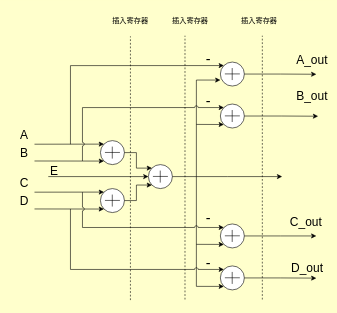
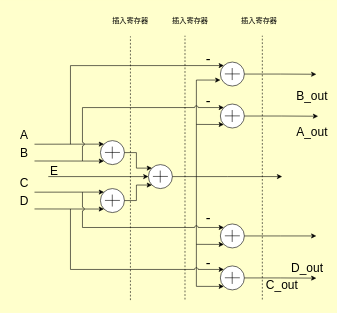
- <mxCell id="63" value="&lt;font style=&quot;font-size: 20px&quot;&gt;A_out&lt;/font&gt;" style="text;html=1;strokeColor=none;fillColor=none;align=center;verticalAlign=middle;whiteSpace=wrap;rounded=0;" vertex="1" parent="1"><mxGeometry x="500" y="89" width="40" height="20" as="geometry" /></mxCell>
+ <mxCell id="63" value="&lt;font style=&quot;font-size: 20px&quot;&gt;A_out&lt;/font&gt;" style="text;html=1;strokeColor=none;fillColor=none;align=center;verticalAlign=middle;whiteSpace=wrap;rounded=0;" vertex="1" parent="1"><mxGeometry x="500" y="209" width="40" height="20" as="geometry" /></mxCell>
- <mxCell id="65" value="&lt;font style=&quot;font-size: 20px&quot;&gt;C_out&lt;/font&gt;" style="text;html=1;strokeColor=none;fillColor=none;align=center;verticalAlign=middle;whiteSpace=wrap;rounded=0;" vertex="1" parent="1"><mxGeometry x="490" y="359" width="40" height="20" as="geometry" /></mxCell>
+ <mxCell id="65" value="&lt;font style=&quot;font-size: 20px&quot;&gt;C_out&lt;/font&gt;" style="text;html=1;strokeColor=none;fillColor=none;align=center;verticalAlign=middle;whiteSpace=wrap;rounded=0;" vertex="1" parent="1"><mxGeometry x="450" y="464" width="40" height="20" as="geometry" /></mxCell>
